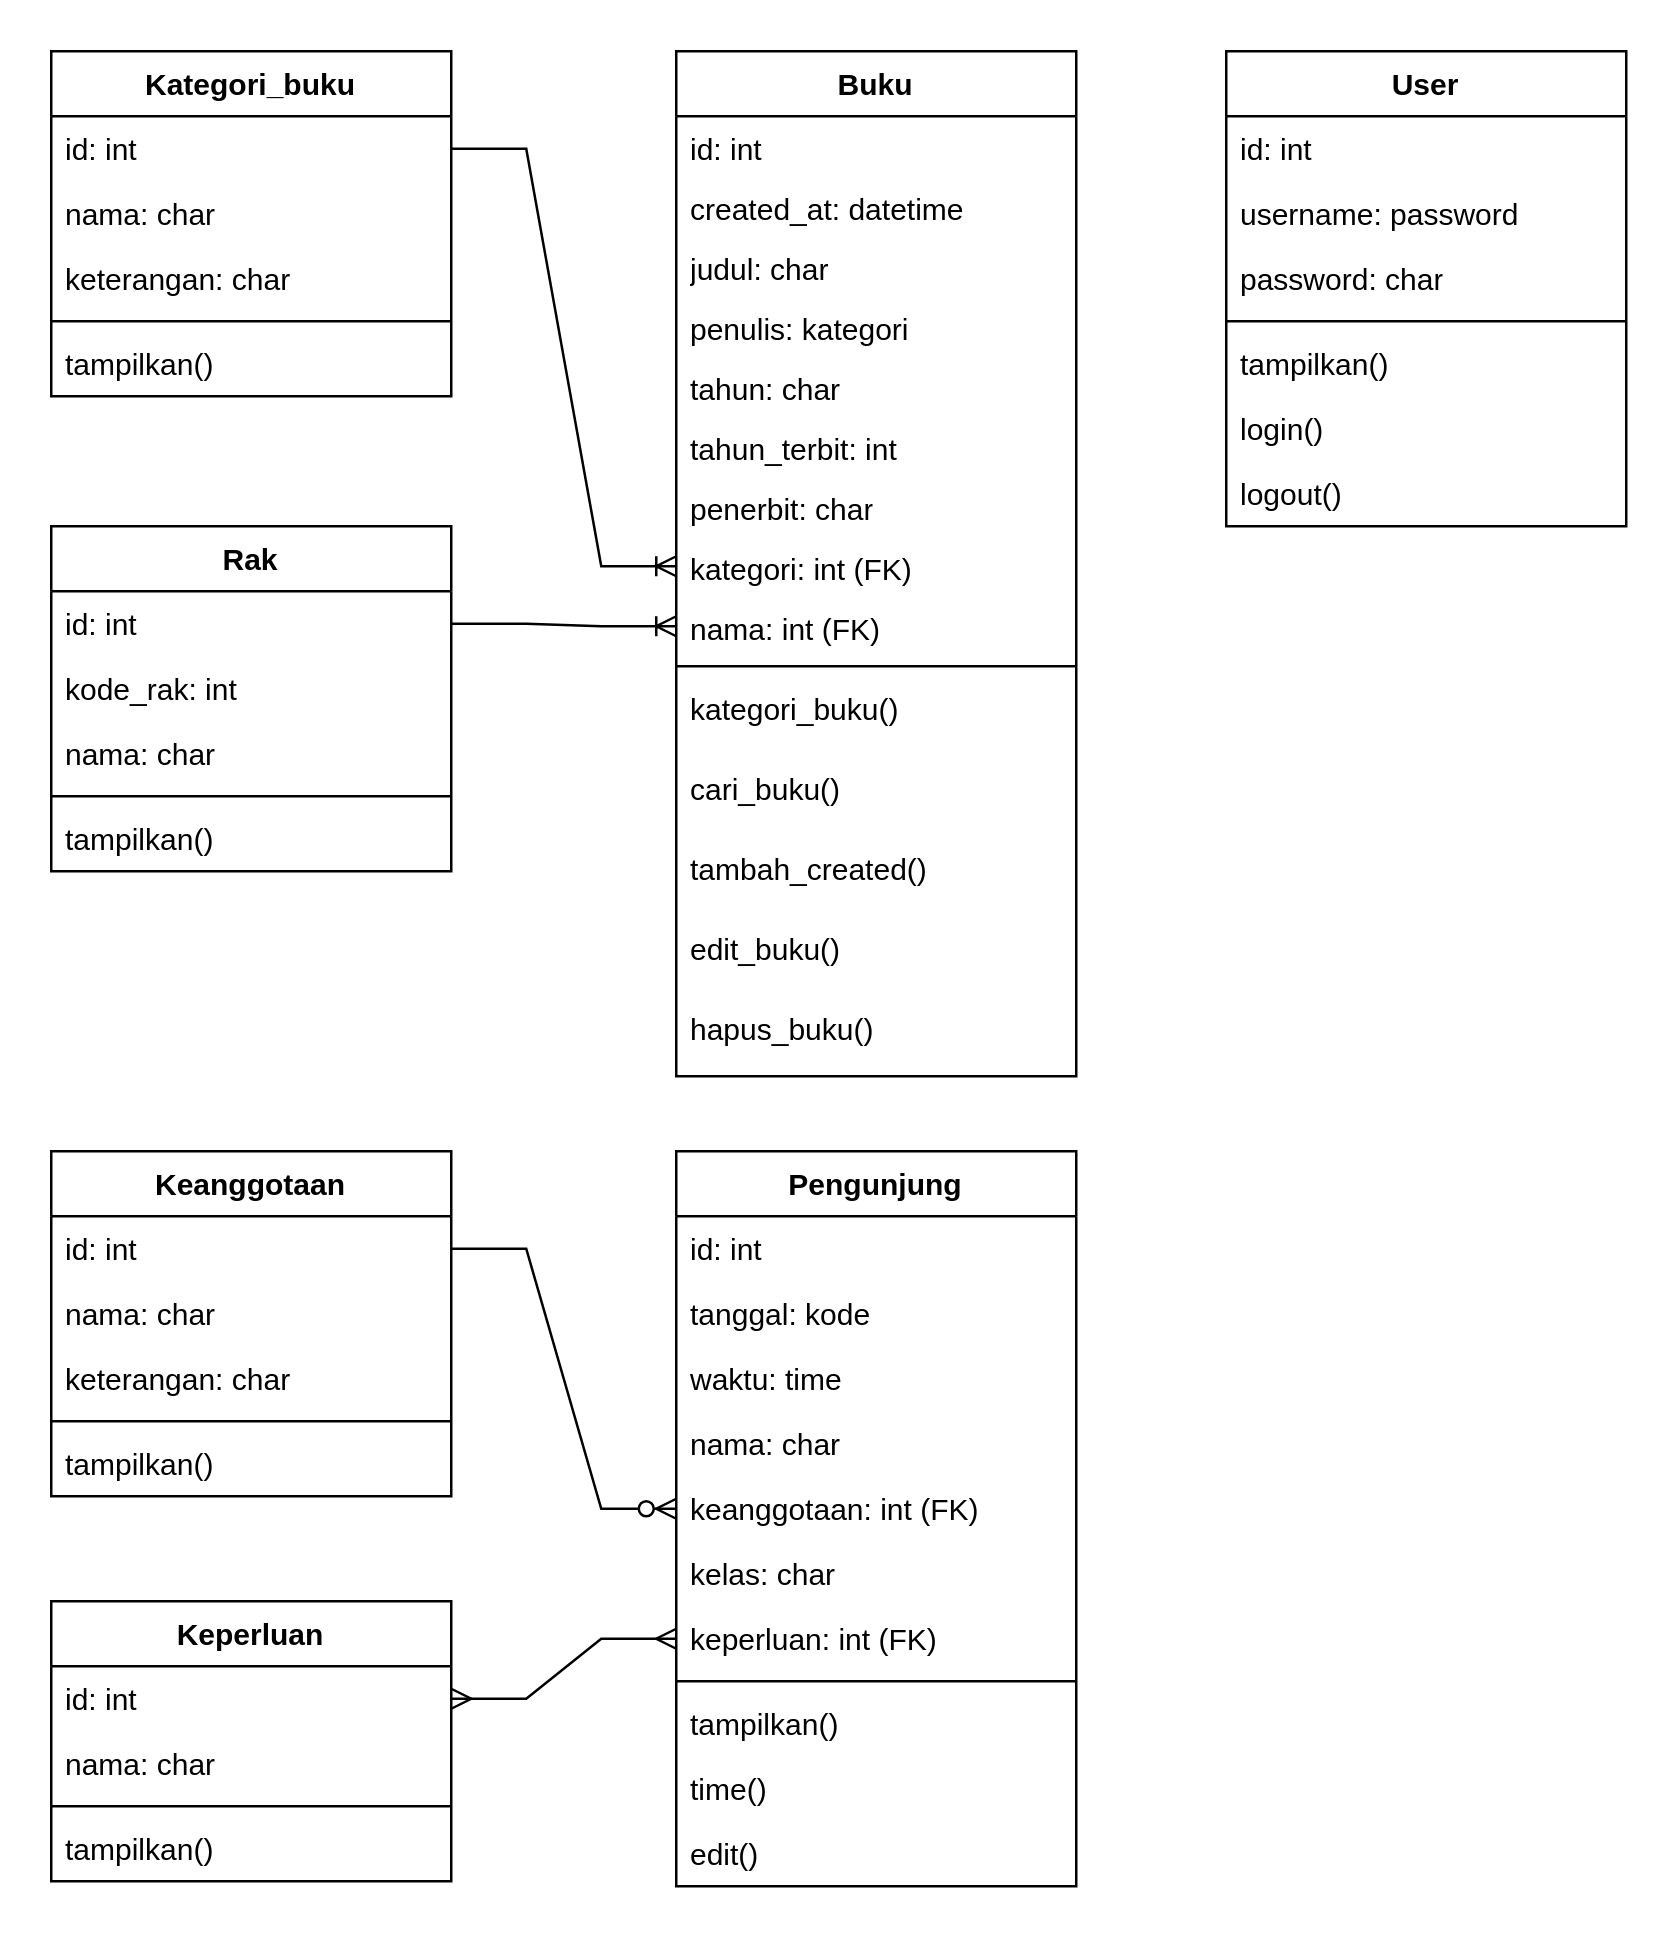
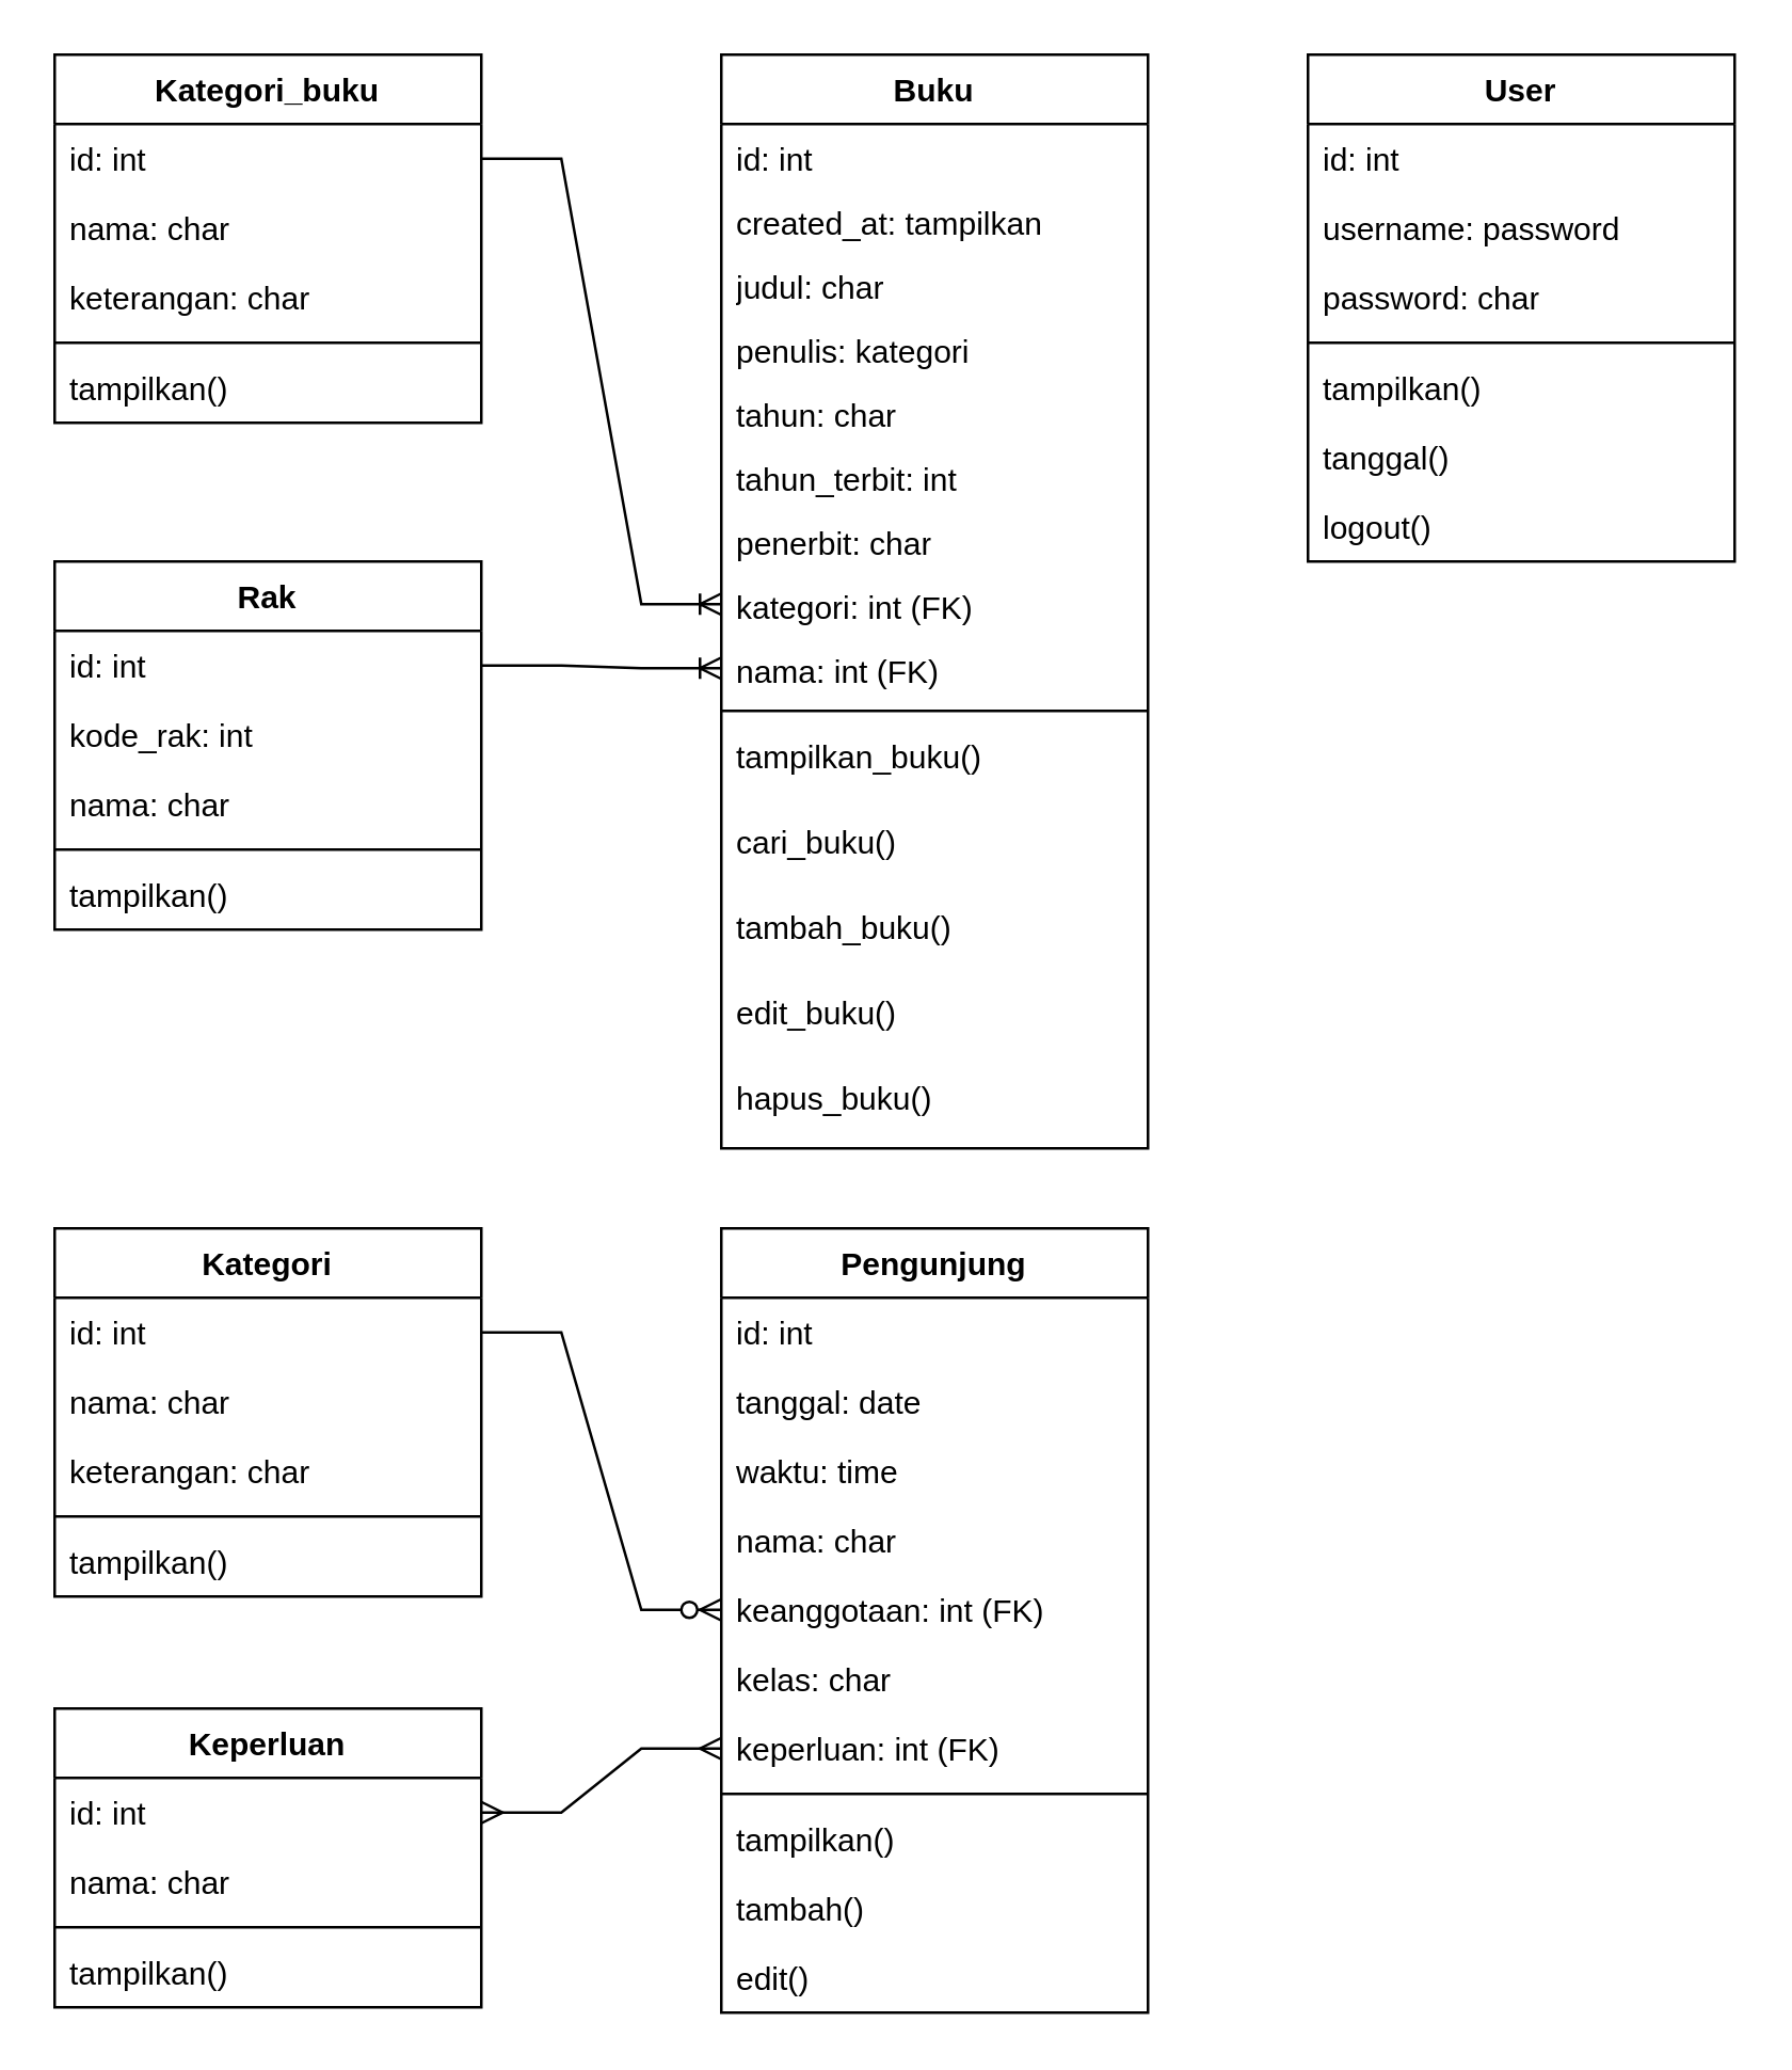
- <mxCell id="4" value="created_at: datetime" style="text;strokeColor=none;fillColor=none;align=left;verticalAlign=top;spacingLeft=4;spacingRight=4;overflow=hidden;rotatable=0;points=[[0,0.5],[1,0.5]];portConstraint=eastwest;whiteSpace=wrap;html=1;" vertex="1" parent="2"><mxGeometry y="50" width="160" height="24" as="geometry" /></mxCell>
+ <mxCell id="4" value="created_at: tampilkan" style="text;strokeColor=none;fillColor=none;align=left;verticalAlign=top;spacingLeft=4;spacingRight=4;overflow=hidden;rotatable=0;points=[[0,0.5],[1,0.5]];portConstraint=eastwest;whiteSpace=wrap;html=1;" vertex="1" parent="2"><mxGeometry y="50" width="160" height="24" as="geometry" /></mxCell>
- <mxCell id="56" value="login()" style="text;strokeColor=none;fillColor=none;align=left;verticalAlign=top;spacingLeft=4;spacingRight=4;overflow=hidden;rotatable=0;points=[[0,0.5],[1,0.5]];portConstraint=eastwest;whiteSpace=wrap;html=1;" vertex="1" parent="50"><mxGeometry y="138" width="160" height="26" as="geometry" /></mxCell>
+ <mxCell id="56" value="tanggal()" style="text;strokeColor=none;fillColor=none;align=left;verticalAlign=top;spacingLeft=4;spacingRight=4;overflow=hidden;rotatable=0;points=[[0,0.5],[1,0.5]];portConstraint=eastwest;whiteSpace=wrap;html=1;" vertex="1" parent="50"><mxGeometry y="138" width="160" height="26" as="geometry" /></mxCell>
- <mxCell id="13" value="kategori_buku()" style="text;strokeColor=none;fillColor=none;align=left;verticalAlign=top;spacingLeft=4;spacingRight=4;overflow=hidden;rotatable=0;points=[[0,0.5],[1,0.5]];portConstraint=eastwest;whiteSpace=wrap;html=1;" vertex="1" parent="2"><mxGeometry y="250" width="160" height="32" as="geometry" /></mxCell>
+ <mxCell id="13" value="tampilkan_buku()" style="text;strokeColor=none;fillColor=none;align=left;verticalAlign=top;spacingLeft=4;spacingRight=4;overflow=hidden;rotatable=0;points=[[0,0.5],[1,0.5]];portConstraint=eastwest;whiteSpace=wrap;html=1;" vertex="1" parent="2"><mxGeometry y="250" width="160" height="32" as="geometry" /></mxCell>
- <mxCell id="15" value="tambah_created()" style="text;strokeColor=none;fillColor=none;align=left;verticalAlign=top;spacingLeft=4;spacingRight=4;overflow=hidden;rotatable=0;points=[[0,0.5],[1,0.5]];portConstraint=eastwest;whiteSpace=wrap;html=1;" vertex="1" parent="2"><mxGeometry y="314" width="160" height="32" as="geometry" /></mxCell>
+ <mxCell id="15" value="tambah_buku()" style="text;strokeColor=none;fillColor=none;align=left;verticalAlign=top;spacingLeft=4;spacingRight=4;overflow=hidden;rotatable=0;points=[[0,0.5],[1,0.5]];portConstraint=eastwest;whiteSpace=wrap;html=1;" vertex="1" parent="2"><mxGeometry y="314" width="160" height="32" as="geometry" /></mxCell>
- <mxCell id="25" value="Keanggotaan" style="swimlane;fontStyle=1;align=center;verticalAlign=top;childLayout=stackLayout;horizontal=1;startSize=26;horizontalStack=0;resizeParent=1;resizeParentMax=0;resizeLast=0;collapsible=1;marginBottom=0;whiteSpace=wrap;html=1;" vertex="1" parent="1"><mxGeometry x="20" y="460" width="160" height="138" as="geometry" /></mxCell>
+ <mxCell id="25" value="Kategori" style="swimlane;fontStyle=1;align=center;verticalAlign=top;childLayout=stackLayout;horizontal=1;startSize=26;horizontalStack=0;resizeParent=1;resizeParentMax=0;resizeLast=0;collapsible=1;marginBottom=0;whiteSpace=wrap;html=1;" vertex="1" parent="1"><mxGeometry x="20" y="460" width="160" height="138" as="geometry" /></mxCell>
- <mxCell id="33" value="tanggal: kode" style="text;strokeColor=none;fillColor=none;align=left;verticalAlign=top;spacingLeft=4;spacingRight=4;overflow=hidden;rotatable=0;points=[[0,0.5],[1,0.5]];portConstraint=eastwest;whiteSpace=wrap;html=1;" vertex="1" parent="31"><mxGeometry y="52" width="160" height="26" as="geometry" /></mxCell>
+ <mxCell id="33" value="tanggal: date" style="text;strokeColor=none;fillColor=none;align=left;verticalAlign=top;spacingLeft=4;spacingRight=4;overflow=hidden;rotatable=0;points=[[0,0.5],[1,0.5]];portConstraint=eastwest;whiteSpace=wrap;html=1;" vertex="1" parent="31"><mxGeometry y="52" width="160" height="26" as="geometry" /></mxCell>
- <mxCell id="41" value="time()" style="text;strokeColor=none;fillColor=none;align=left;verticalAlign=top;spacingLeft=4;spacingRight=4;overflow=hidden;rotatable=0;points=[[0,0.5],[1,0.5]];portConstraint=eastwest;whiteSpace=wrap;html=1;" vertex="1" parent="31"><mxGeometry y="242" width="160" height="26" as="geometry" /></mxCell>
+ <mxCell id="41" value="tambah()" style="text;strokeColor=none;fillColor=none;align=left;verticalAlign=top;spacingLeft=4;spacingRight=4;overflow=hidden;rotatable=0;points=[[0,0.5],[1,0.5]];portConstraint=eastwest;whiteSpace=wrap;html=1;" vertex="1" parent="31"><mxGeometry y="242" width="160" height="26" as="geometry" /></mxCell>
